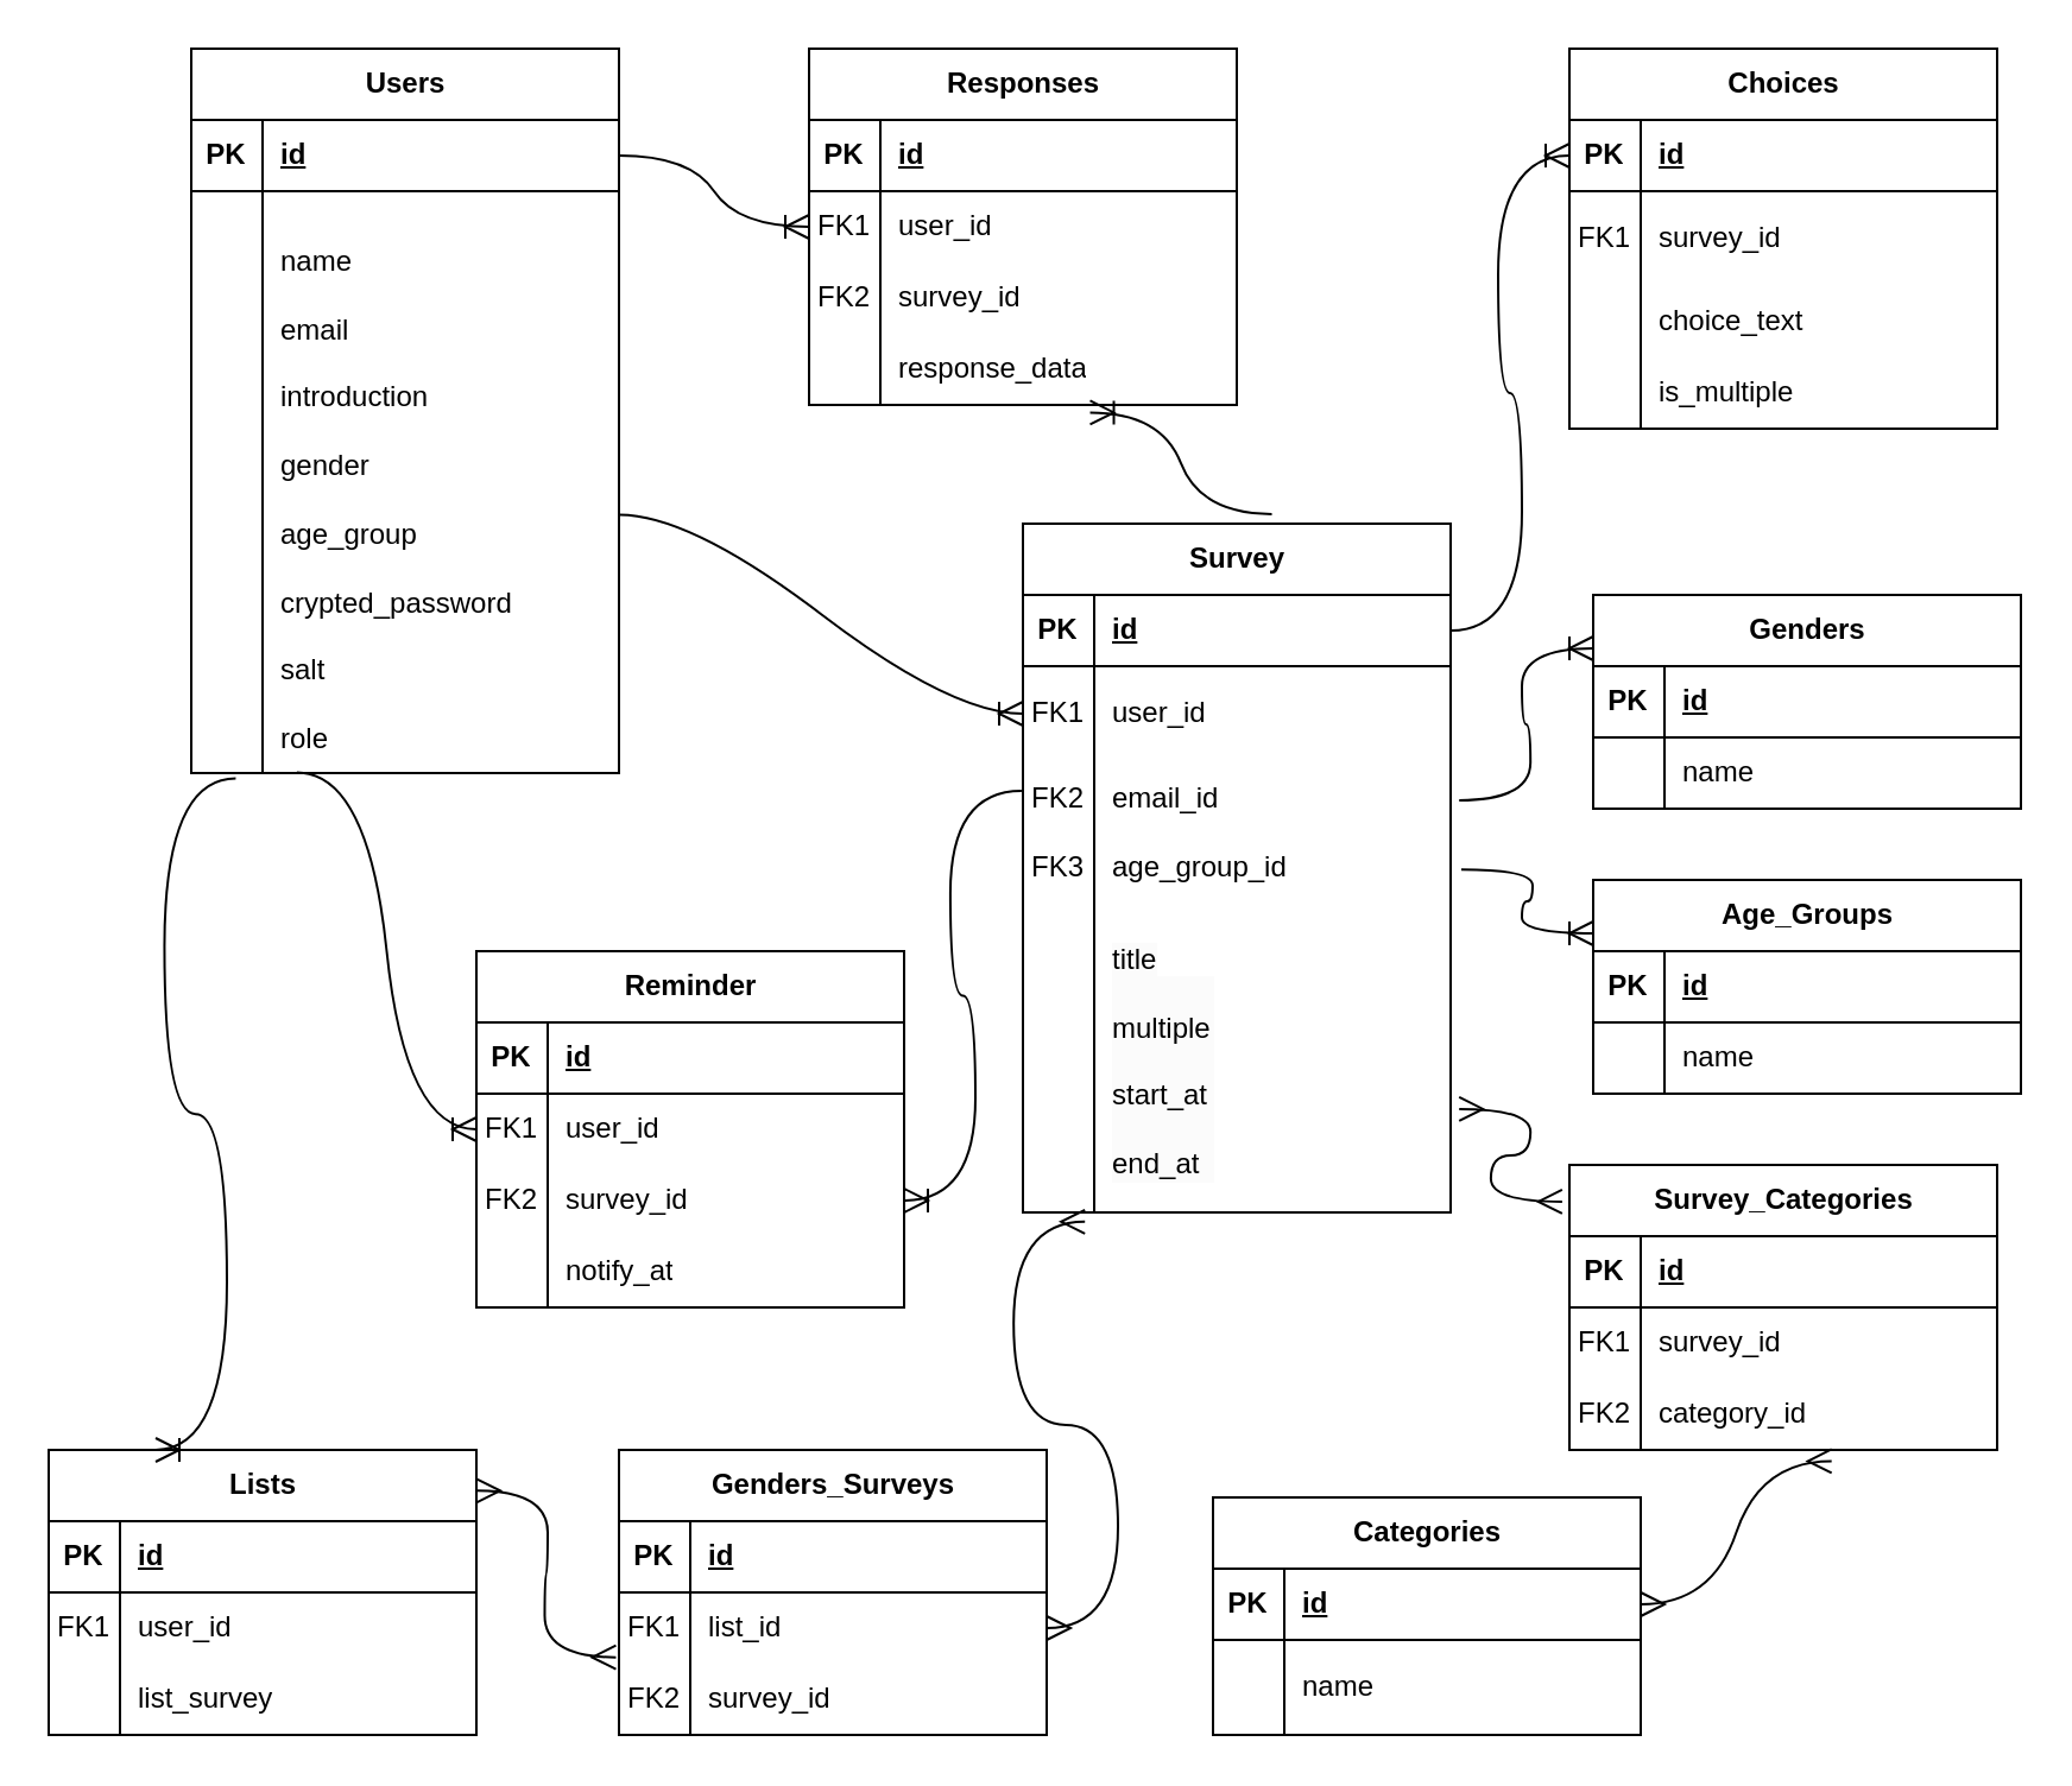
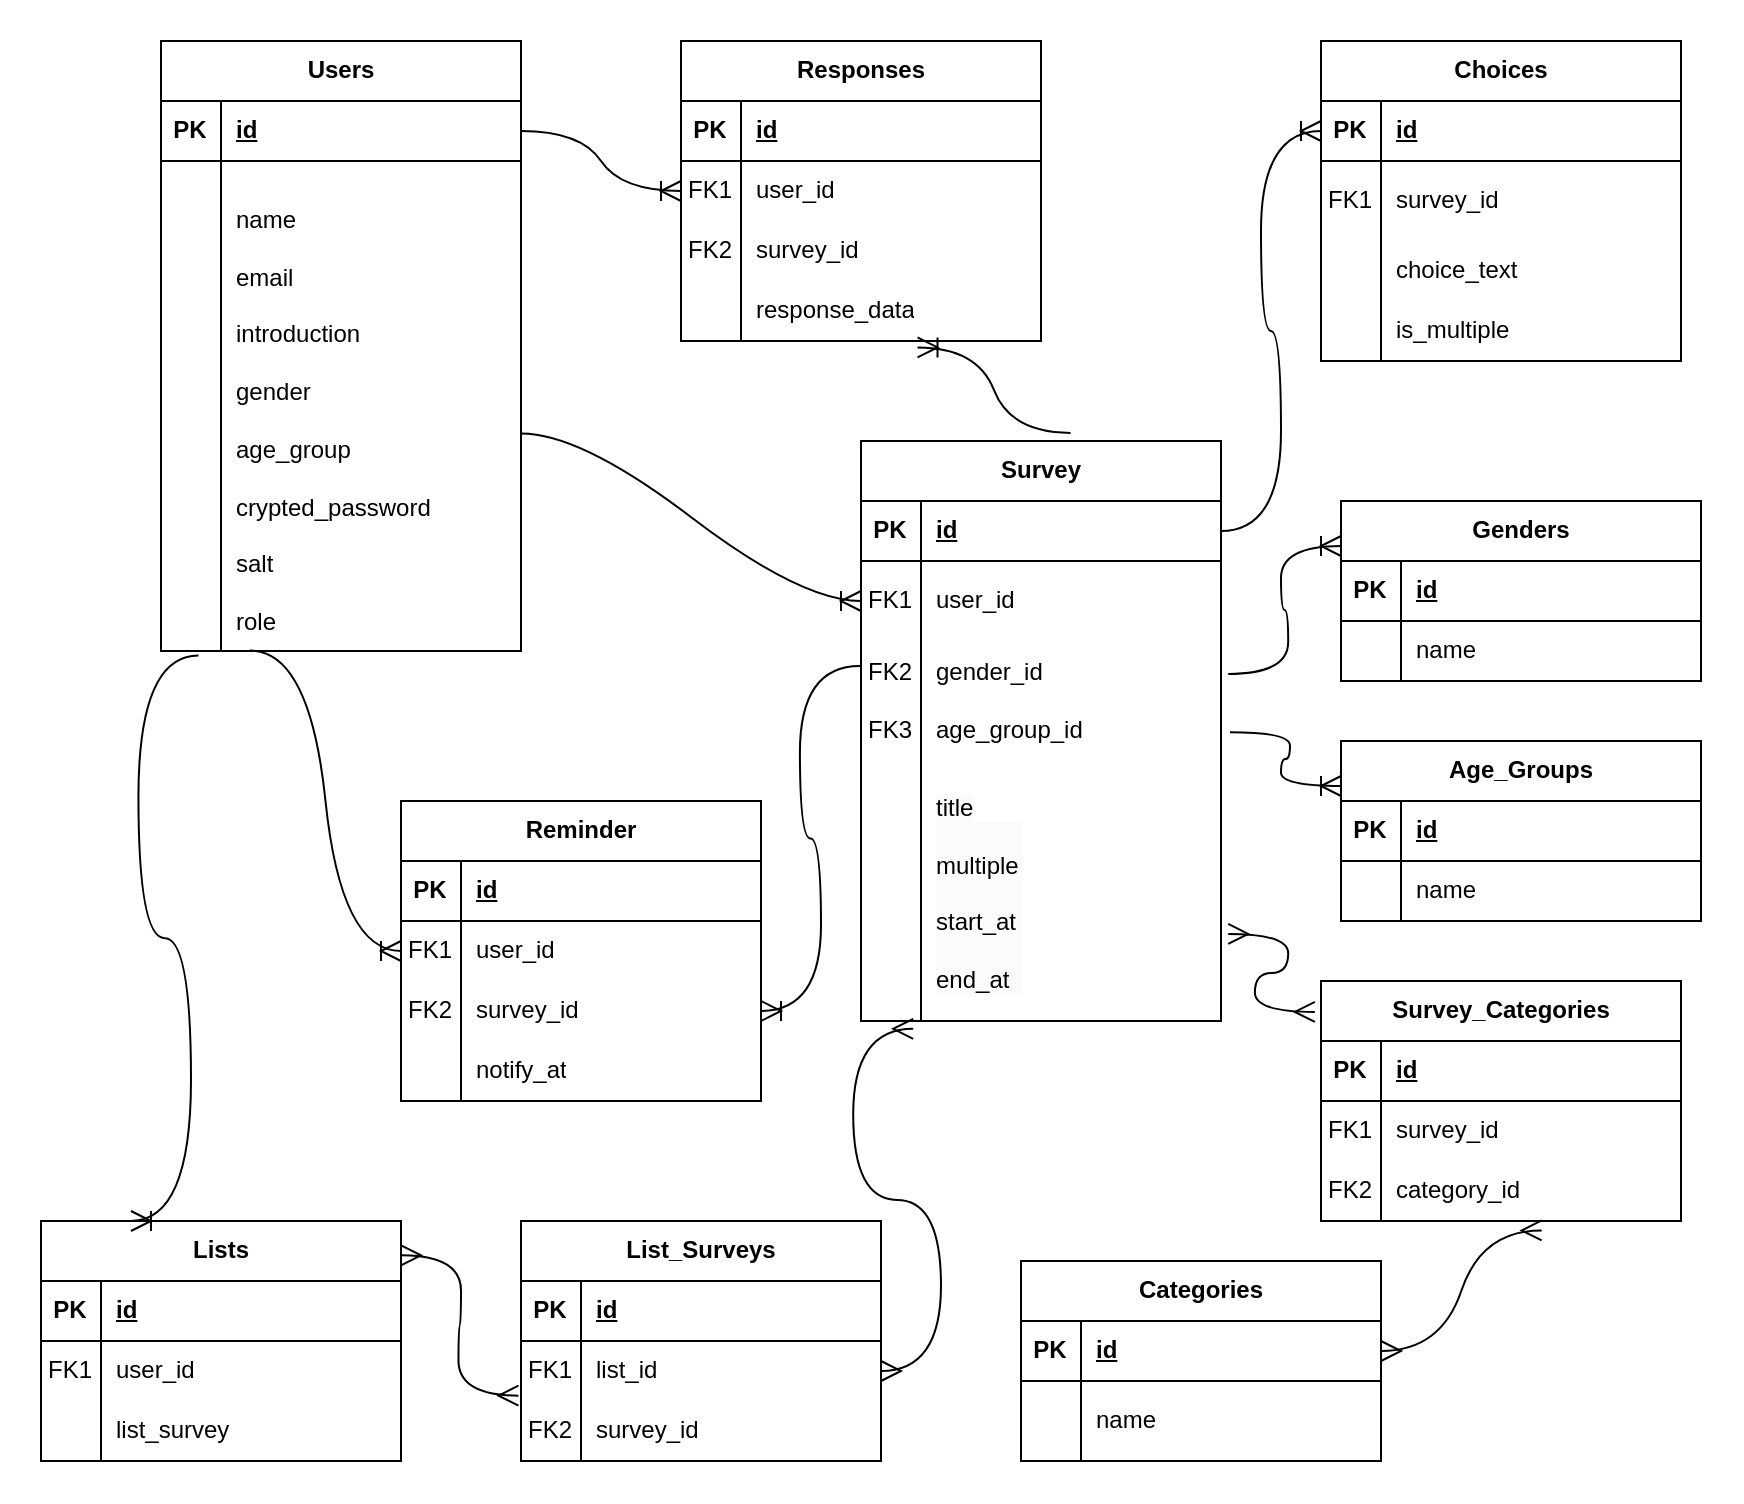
- <mxCell id="80" value="email_id&lt;div&gt;&lt;br&gt;&lt;/div&gt;&lt;div&gt;age_group_id&lt;/div&gt;" style="shape=partialRectangle;connectable=0;fillColor=none;top=0;left=0;bottom=0;right=0;align=left;spacingLeft=6;overflow=hidden;whiteSpace=wrap;html=1;" vertex="1" parent="78"><mxGeometry x="30" width="150" height="60" as="geometry"><mxRectangle width="150" height="60" as="alternateBounds" /></mxGeometry></mxCell>
+ <mxCell id="80" value="gender_id&lt;div&gt;&lt;br&gt;&lt;/div&gt;&lt;div&gt;age_group_id&lt;/div&gt;" style="shape=partialRectangle;connectable=0;fillColor=none;top=0;left=0;bottom=0;right=0;align=left;spacingLeft=6;overflow=hidden;whiteSpace=wrap;html=1;" vertex="1" parent="78"><mxGeometry x="30" width="150" height="60" as="geometry"><mxRectangle width="150" height="60" as="alternateBounds" /></mxGeometry></mxCell>
- <mxCell id="61" value="Genders_Surveys" style="shape=table;startSize=30;container=1;collapsible=1;childLayout=tableLayout;fixedRows=1;rowLines=0;fontStyle=1;align=center;resizeLast=1;html=1;" vertex="1" parent="1"><mxGeometry x="260" y="610" width="180" height="120" as="geometry" /></mxCell>
+ <mxCell id="61" value="List_Surveys" style="shape=table;startSize=30;container=1;collapsible=1;childLayout=tableLayout;fixedRows=1;rowLines=0;fontStyle=1;align=center;resizeLast=1;html=1;" vertex="1" parent="1"><mxGeometry x="260" y="610" width="180" height="120" as="geometry" /></mxCell>
